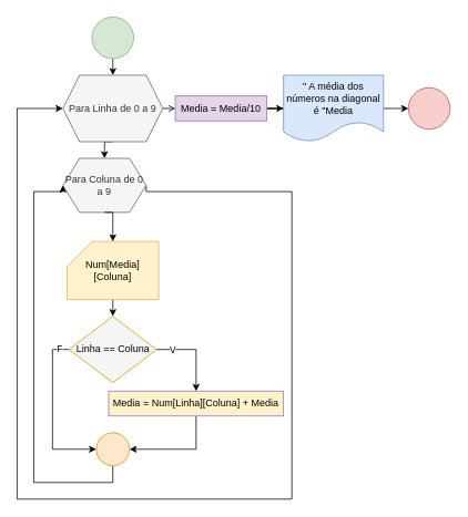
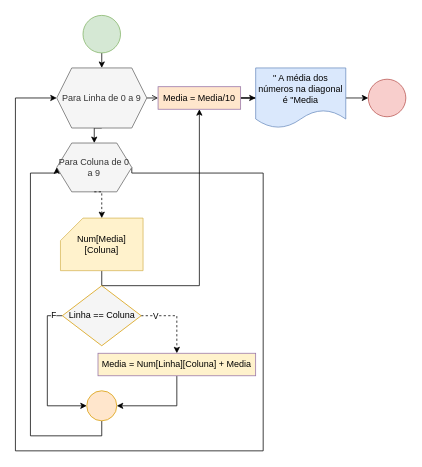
- <mxCell id="22" value="Media = Media/10" style="rounded=0;whiteSpace=wrap;html=1;fillColor=#e1d5e7;strokeColor=#9673a6;" vertex="1" parent="1"><mxGeometry x="210" y="115" width="110" height="30" as="geometry" /></mxCell>
+ <mxCell id="22" value="Media = Media/10" style="rounded=0;whiteSpace=wrap;html=1;fillColor=#ffe6cc;strokeColor=#9673a6;" vertex="1" parent="1"><mxGeometry x="210" y="115" width="110" height="30" as="geometry" /></mxCell>
- <mxCell id="11" style="edgeStyle=orthogonalEdgeStyle;rounded=0;orthogonalLoop=1;jettySize=auto;html=1;exitX=0.5;exitY=1;exitDx=0;exitDy=0;entryX=0.5;entryY=0;entryDx=0;entryDy=0;entryPerimeter=0;" edge="1" parent="1" source="10" target="8"><mxGeometry relative="1" as="geometry" /></mxCell>
+ <mxCell id="11" style="edgeStyle=orthogonalEdgeStyle;rounded=0;orthogonalLoop=1;jettySize=auto;html=1;exitX=0.5;exitY=1;exitDx=0;exitDy=0;entryX=0.5;entryY=0;entryDx=0;entryDy=0;entryPerimeter=0;dashed=1;" edge="1" parent="1" source="10" target="8"><mxGeometry relative="1" as="geometry" /></mxCell>
- <mxCell id="7" style="edgeStyle=orthogonalEdgeStyle;rounded=0;orthogonalLoop=1;jettySize=auto;html=1;exitX=0.5;exitY=1;exitDx=0;exitDy=0;exitPerimeter=0;entryX=0.5;entryY=0;entryDx=0;entryDy=0;" edge="1" parent="1" source="8" target="16"><mxGeometry relative="1" as="geometry" /></mxCell>
+ <mxCell id="7" style="edgeStyle=orthogonalEdgeStyle;rounded=0;orthogonalLoop=1;jettySize=auto;html=1;exitX=0.5;exitY=1;exitDx=0;exitDy=0;exitPerimeter=0;" edge="1" parent="1" source="8" target="22"><mxGeometry relative="1" as="geometry" /></mxCell>
- <mxCell id="12" style="edgeStyle=orthogonalEdgeStyle;rounded=0;orthogonalLoop=1;jettySize=auto;html=1;exitX=1;exitY=0.5;exitDx=0;exitDy=0;" edge="1" parent="1" source="16" target="18"><mxGeometry relative="1" as="geometry" /></mxCell>
+ <mxCell id="12" style="edgeStyle=orthogonalEdgeStyle;rounded=0;orthogonalLoop=1;jettySize=auto;html=1;exitX=1;exitY=0.5;exitDx=0;exitDy=0;dashed=1;" edge="1" parent="1" source="16" target="18"><mxGeometry relative="1" as="geometry" /></mxCell>
